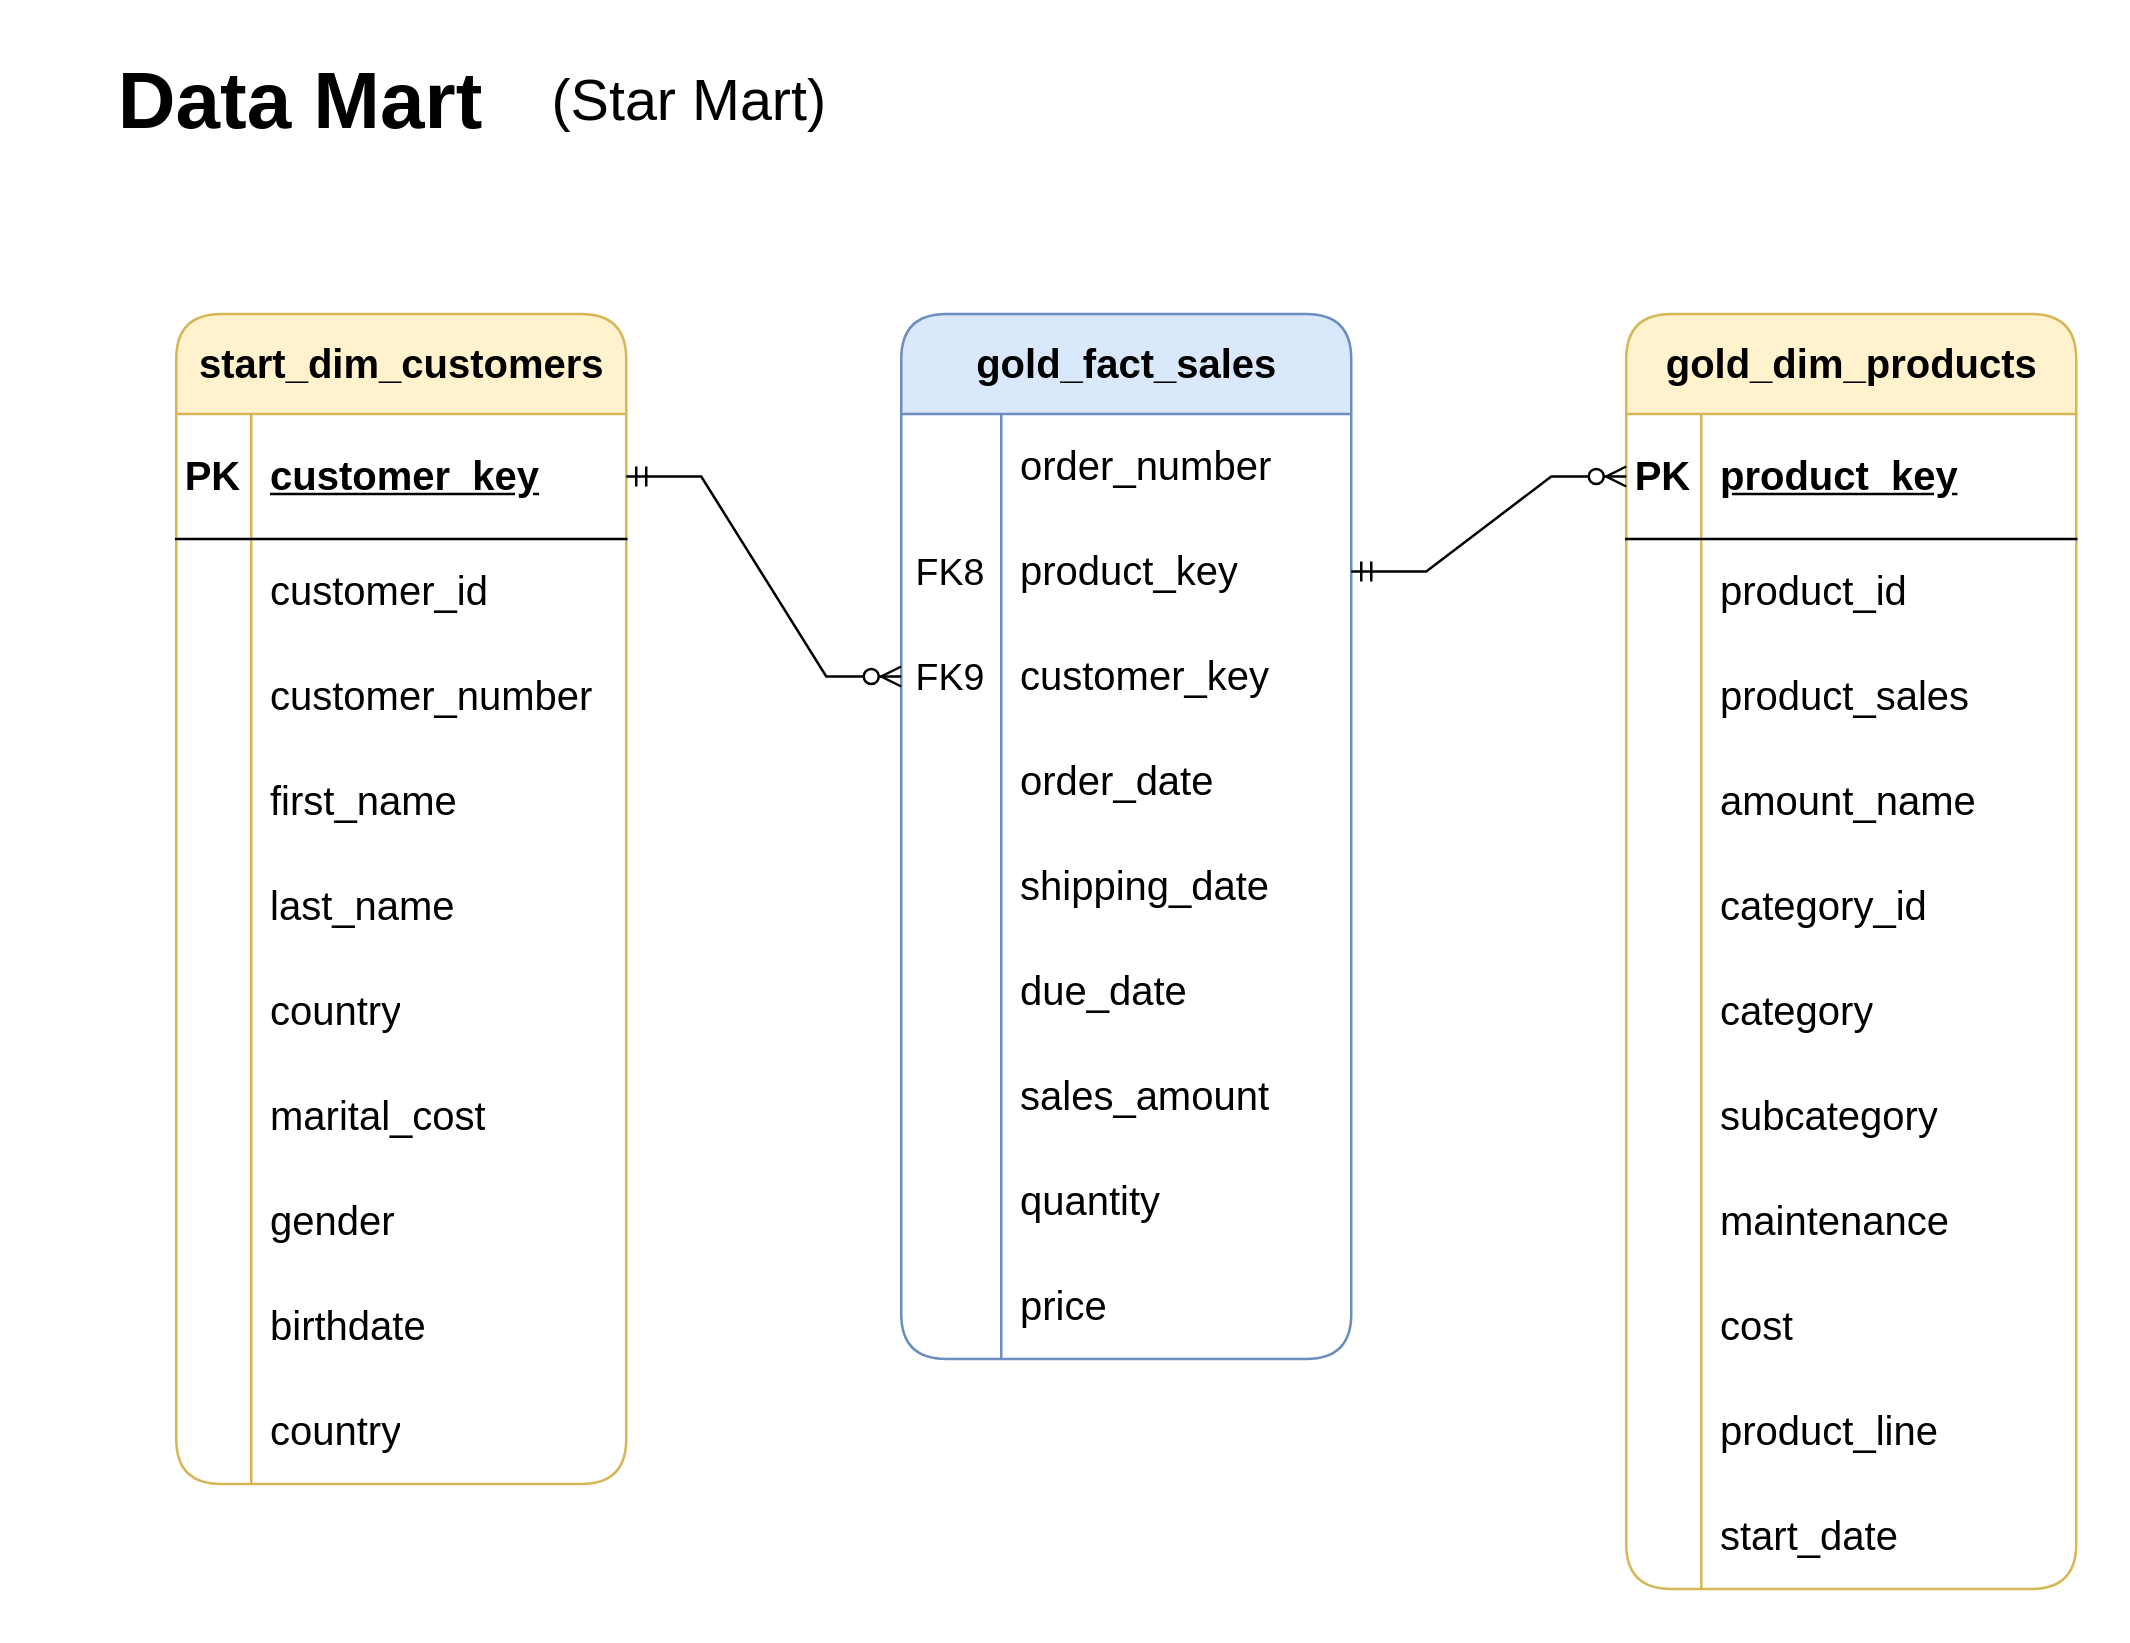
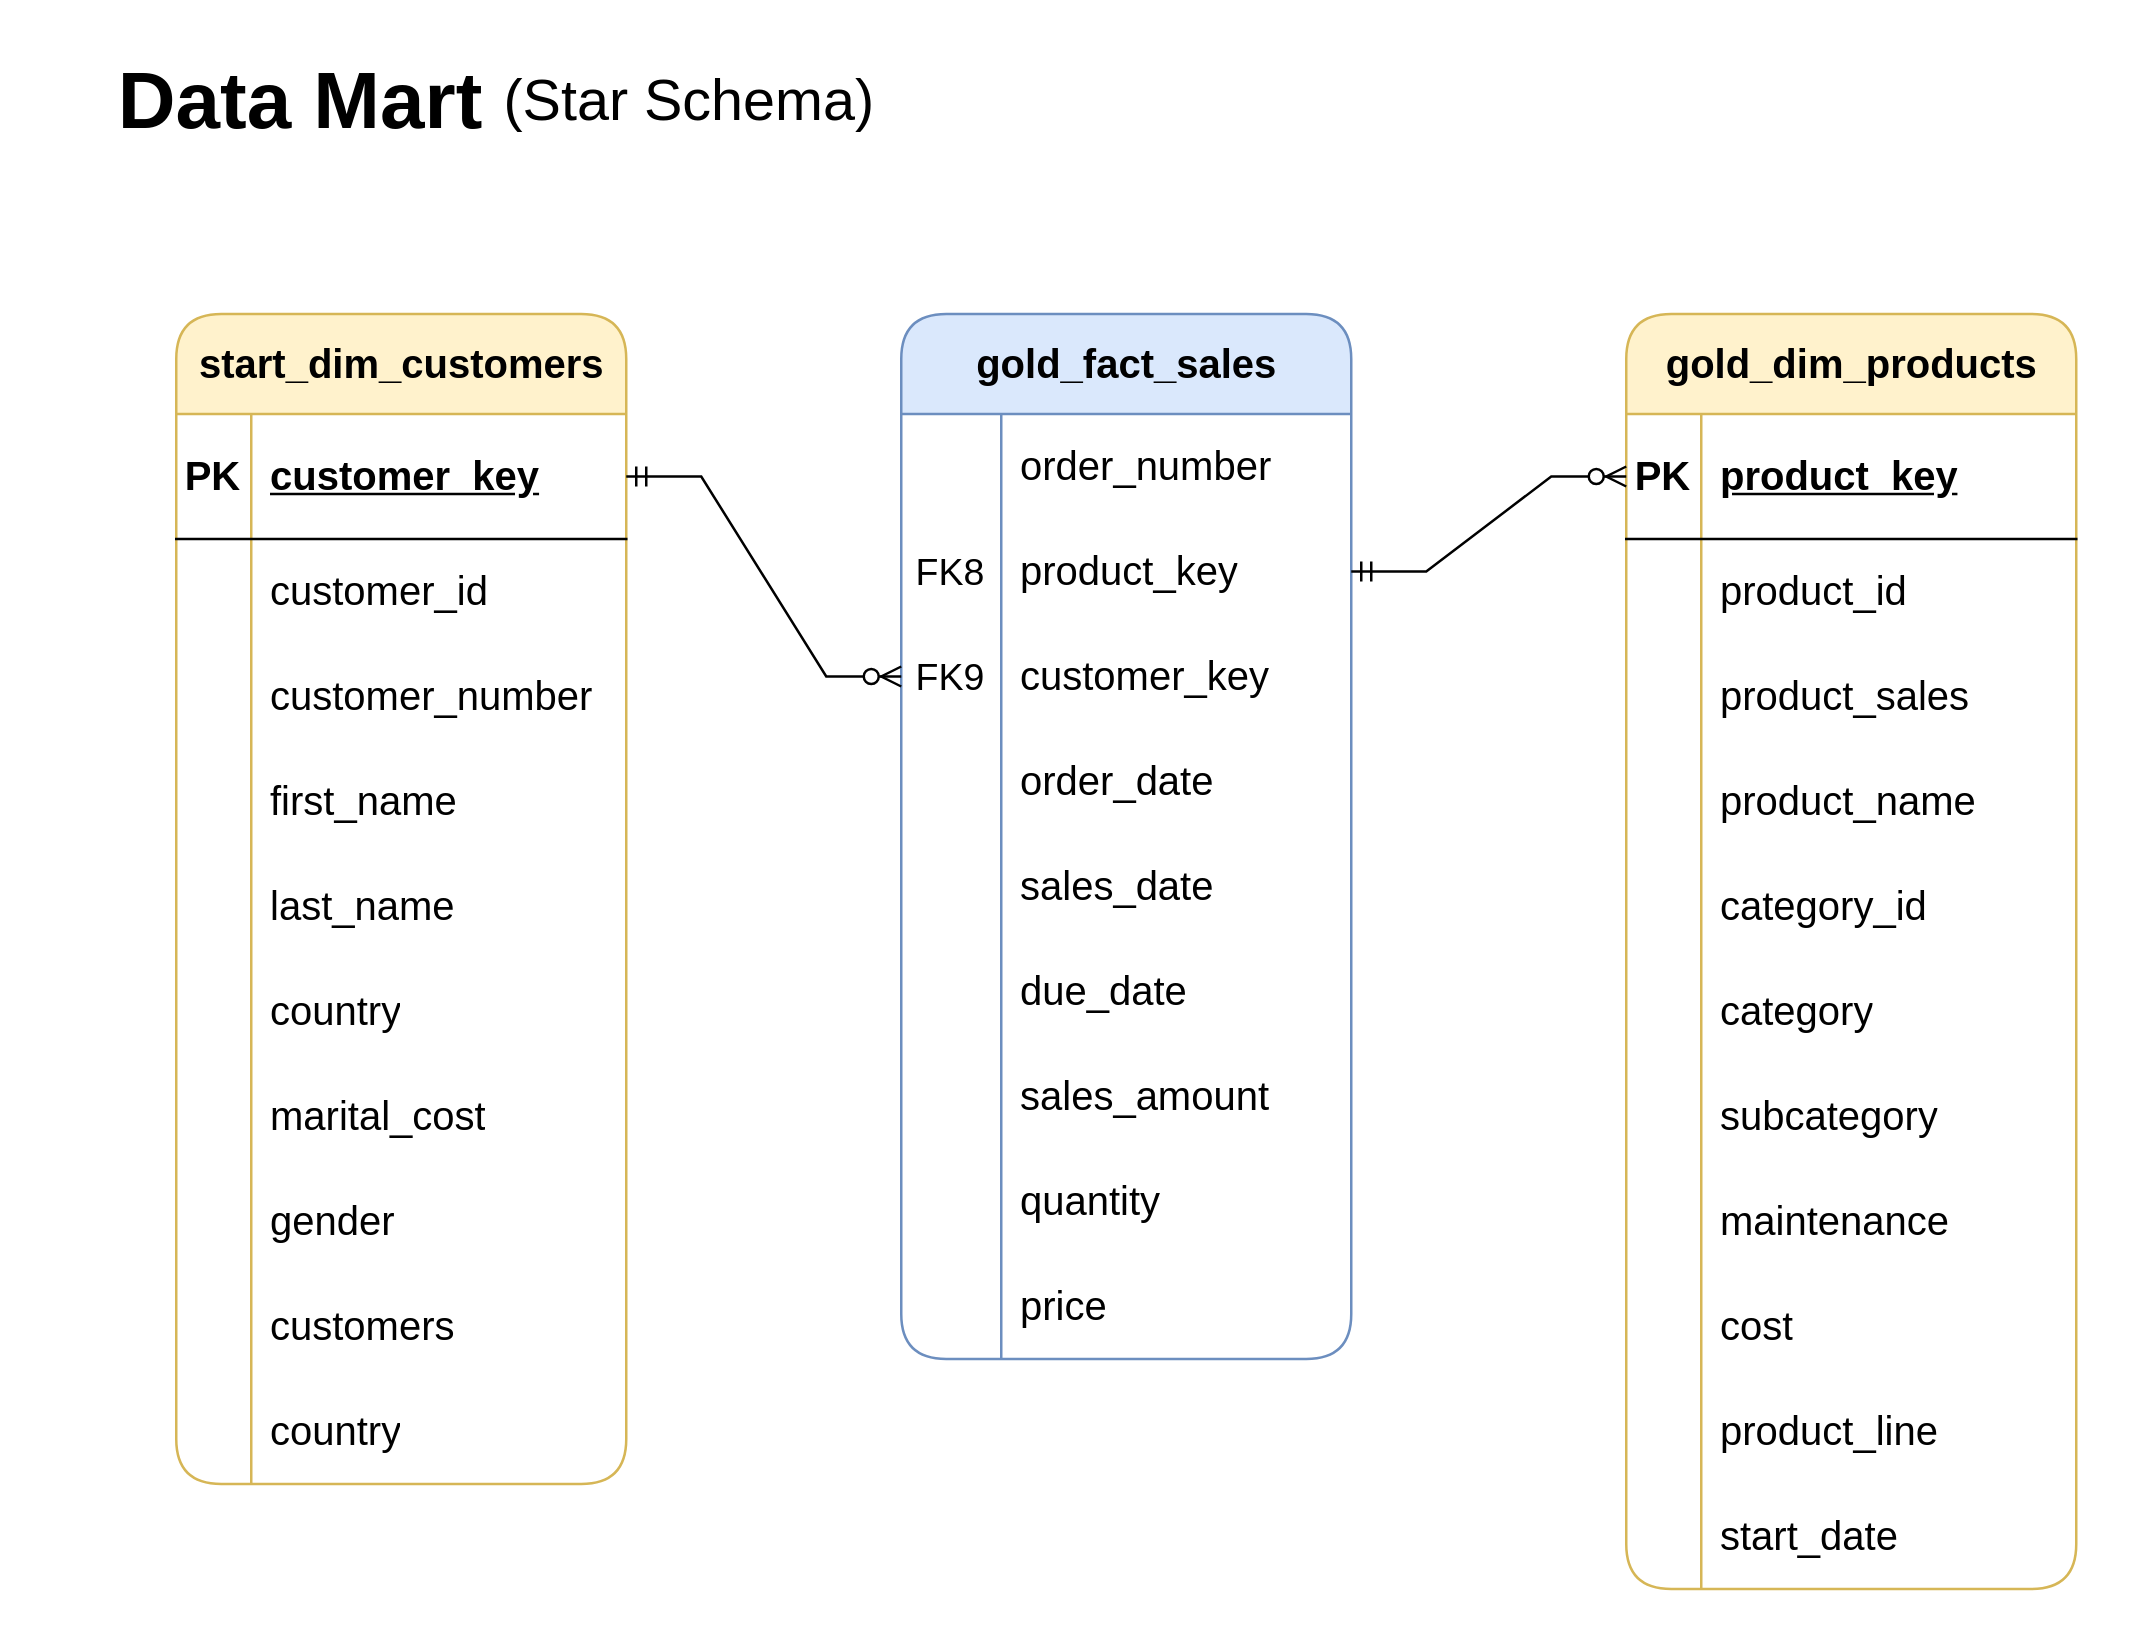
- <mxCell id="3" value="(Star Mart)" style="text;html=1;align=center;verticalAlign=middle;resizable=0;points=[];autosize=1;strokeColor=none;fillColor=none;fontSize=23;" vertex="1" parent="1"><mxGeometry x="190" y="20" width="170" height="40" as="geometry" /></mxCell>
+ <mxCell id="3" value="(Star Schema)" style="text;html=1;align=center;verticalAlign=middle;resizable=0;points=[];autosize=1;strokeColor=none;fillColor=none;fontSize=23;" vertex="1" parent="1"><mxGeometry x="190" y="20" width="170" height="40" as="geometry" /></mxCell>
- <mxCell id="75" value="amount_name" style="shape=partialRectangle;connectable=0;fillColor=none;top=0;left=0;bottom=0;right=0;align=left;spacingLeft=6;overflow=hidden;whiteSpace=wrap;html=1;fontSize=16;" vertex="1" parent="73"><mxGeometry x="30" width="150" height="42" as="geometry"><mxRectangle width="150" height="42" as="alternateBounds" /></mxGeometry></mxCell>
+ <mxCell id="75" value="product_name" style="shape=partialRectangle;connectable=0;fillColor=none;top=0;left=0;bottom=0;right=0;align=left;spacingLeft=6;overflow=hidden;whiteSpace=wrap;html=1;fontSize=16;" vertex="1" parent="73"><mxGeometry x="30" width="150" height="42" as="geometry"><mxRectangle width="150" height="42" as="alternateBounds" /></mxGeometry></mxCell>
- <mxCell id="50" value="shipping_date" style="shape=partialRectangle;connectable=0;fillColor=none;top=0;left=0;bottom=0;right=0;align=left;spacingLeft=6;overflow=hidden;whiteSpace=wrap;html=1;fontSize=16;" vertex="1" parent="48"><mxGeometry x="40" width="140" height="42" as="geometry"><mxRectangle width="140" height="42" as="alternateBounds" /></mxGeometry></mxCell>
+ <mxCell id="50" value="sales_date" style="shape=partialRectangle;connectable=0;fillColor=none;top=0;left=0;bottom=0;right=0;align=left;spacingLeft=6;overflow=hidden;whiteSpace=wrap;html=1;fontSize=16;" vertex="1" parent="48"><mxGeometry x="40" width="140" height="42" as="geometry"><mxRectangle width="140" height="42" as="alternateBounds" /></mxGeometry></mxCell>
- <mxCell id="31" value="birthdate" style="shape=partialRectangle;connectable=0;fillColor=none;top=0;left=0;bottom=0;right=0;align=left;spacingLeft=6;overflow=hidden;whiteSpace=wrap;html=1;fontSize=16;" vertex="1" parent="29"><mxGeometry x="30" width="150" height="42" as="geometry"><mxRectangle width="150" height="42" as="alternateBounds" /></mxGeometry></mxCell>
+ <mxCell id="31" value="customers" style="shape=partialRectangle;connectable=0;fillColor=none;top=0;left=0;bottom=0;right=0;align=left;spacingLeft=6;overflow=hidden;whiteSpace=wrap;html=1;fontSize=16;" vertex="1" parent="29"><mxGeometry x="30" width="150" height="42" as="geometry"><mxRectangle width="150" height="42" as="alternateBounds" /></mxGeometry></mxCell>
